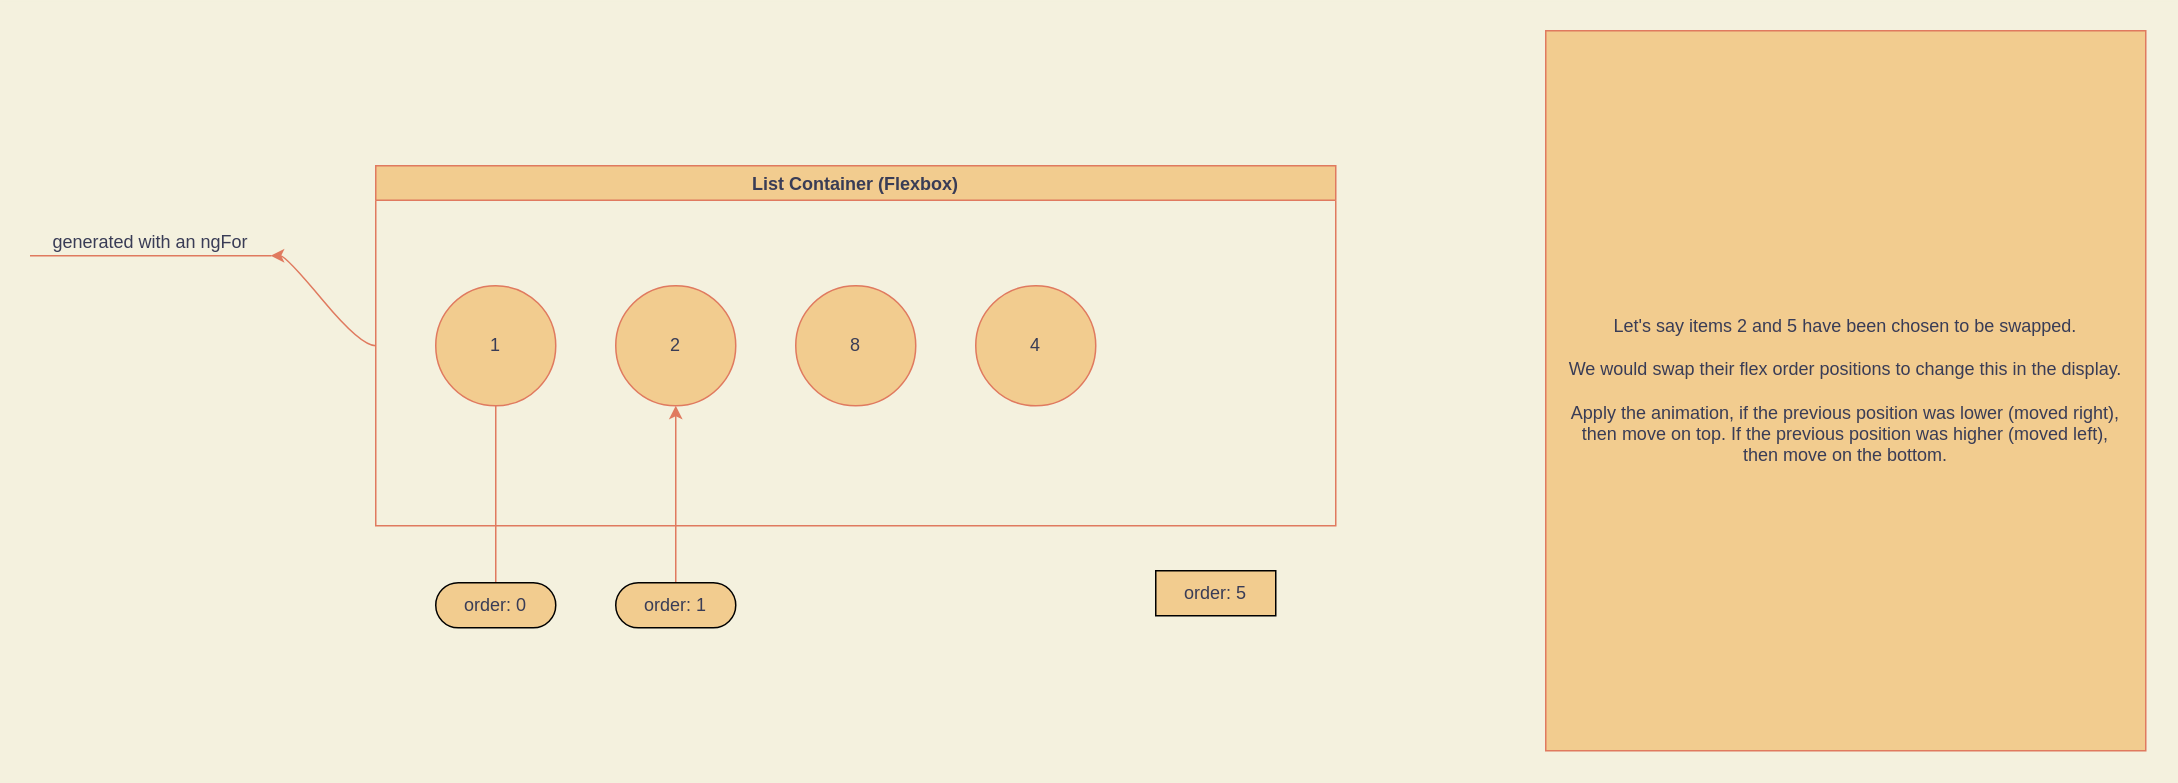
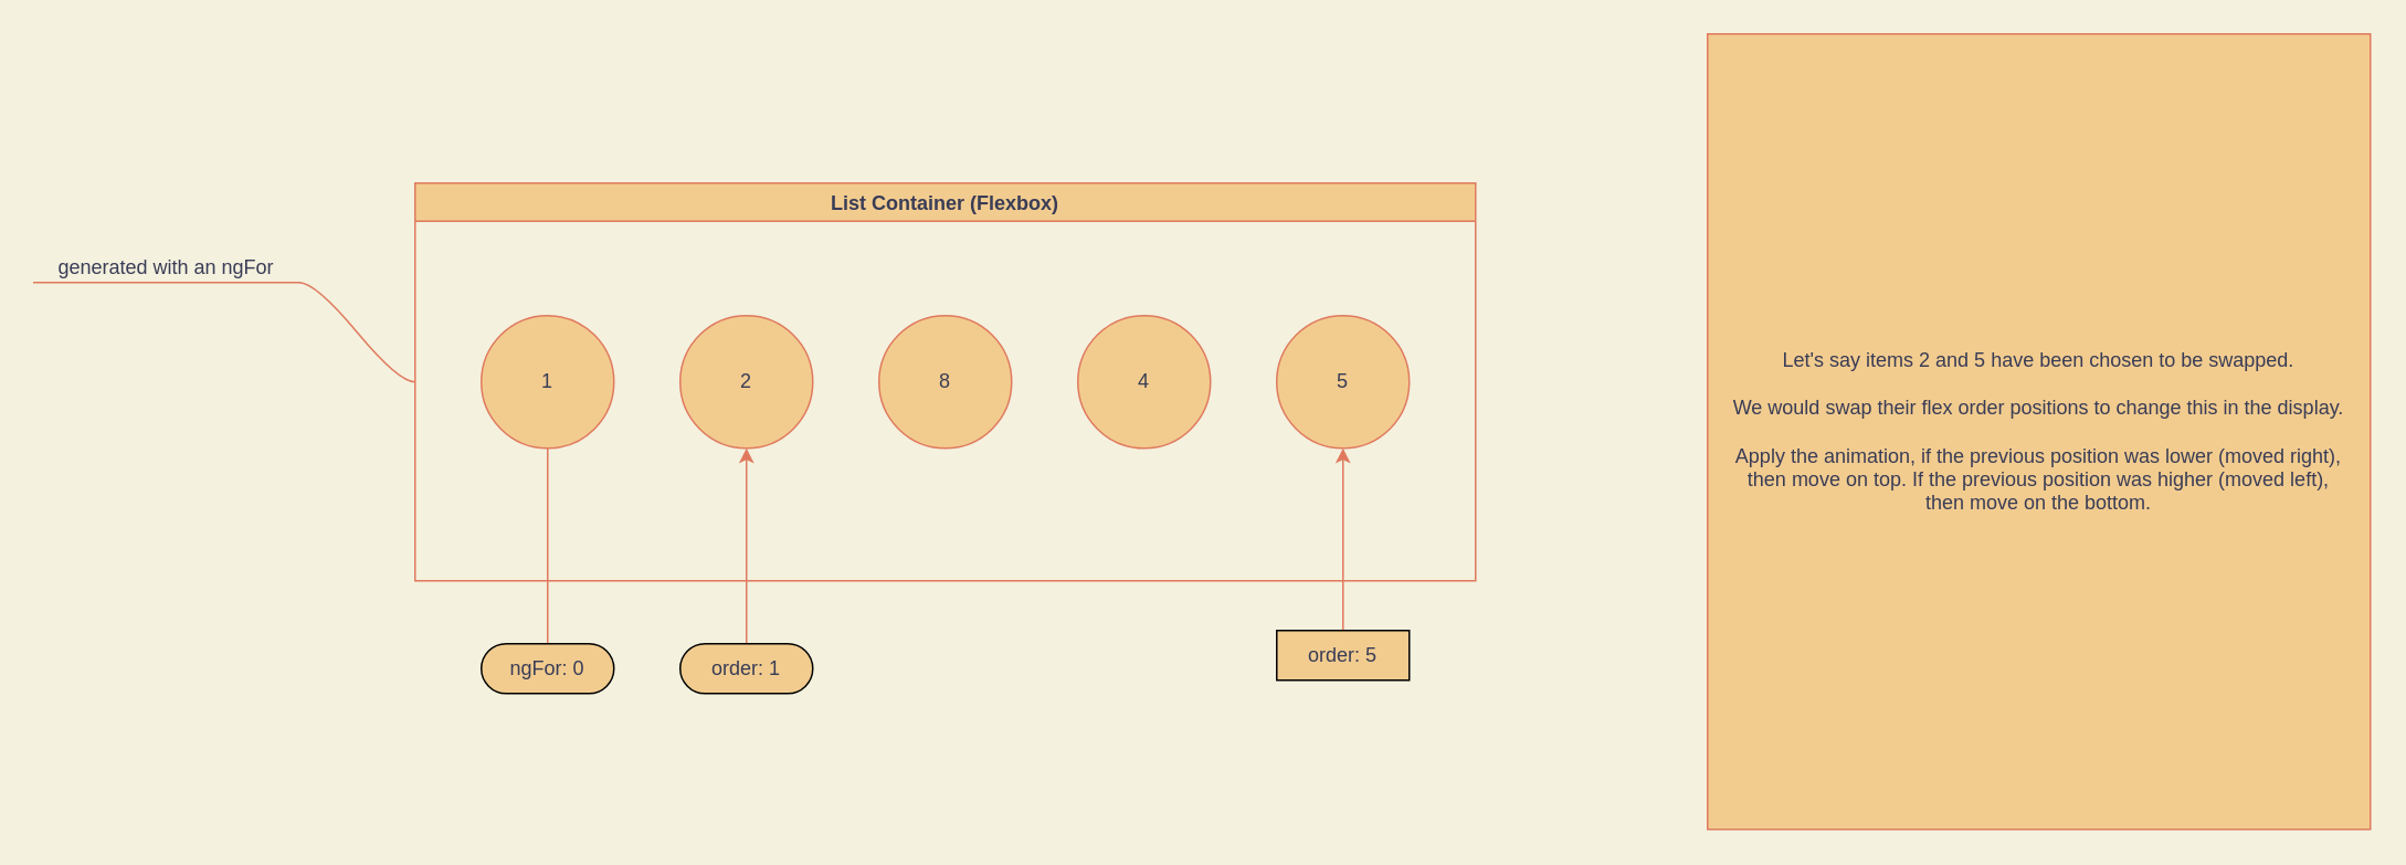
- <mxCell id="16" value="" style="edgeStyle=entityRelationEdgeStyle;startArrow=none;endArrow=classic;segment=10;curved=1;fontColor=#393C56;strokeColor=#E07A5F;fillColor=#F2CC8F;exitX=0;exitY=0.5;exitDx=0;exitDy=0;" edge="1" target="15" parent="1" source="7"><mxGeometry relative="1" as="geometry"><mxPoint x="50" y="190" as="sourcePoint" /></mxGeometry></mxCell>
+ <mxCell id="16" value="" style="edgeStyle=entityRelationEdgeStyle;startArrow=none;endArrow=none;segment=10;curved=1;fontColor=#393C56;strokeColor=#E07A5F;fillColor=#F2CC8F;exitX=0;exitY=0.5;exitDx=0;exitDy=0;" edge="1" target="15" parent="1" source="7"><mxGeometry relative="1" as="geometry"><mxPoint x="50" y="190" as="sourcePoint" /></mxGeometry></mxCell>
+ <mxCell id="6" value="5" style="ellipse;whiteSpace=wrap;html=1;aspect=fixed;rounded=0;sketch=0;fontColor=#393C56;strokeColor=#E07A5F;fillColor=#F2CC8F;" vertex="1" parent="1"><mxGeometry x="770" y="190" width="80" height="80" as="geometry" /></mxCell>
+ <mxCell id="12" style="edgeStyle=orthogonalEdgeStyle;curved=0;rounded=1;sketch=0;orthogonalLoop=1;jettySize=auto;html=1;exitX=0.5;exitY=0;exitDx=0;exitDy=0;entryX=0.5;entryY=1;entryDx=0;entryDy=0;fontColor=#393C56;strokeColor=#E07A5F;fillColor=#F2CC8F;" edge="1" parent="1" source="13" target="6"><mxGeometry relative="1" as="geometry" /></mxCell>
- <mxCell id="9" value="order: 0" style="whiteSpace=wrap;html=1;rounded=1;arcSize=50;align=center;verticalAlign=middle;strokeWidth=1;autosize=1;spacing=4;treeFolding=1;treeMoving=1;newEdgeStyle={&quot;edgeStyle&quot;:&quot;entityRelationEdgeStyle&quot;,&quot;startArrow&quot;:&quot;none&quot;,&quot;endArrow&quot;:&quot;none&quot;,&quot;segment&quot;:10,&quot;curved&quot;:1};sketch=0;fontColor=#393C56;fillColor=#F2CC8F;" vertex="1" parent="1"><mxGeometry x="290" y="388" width="80" height="30" as="geometry" /></mxCell>
+ <mxCell id="9" value="ngFor: 0" style="whiteSpace=wrap;html=1;rounded=1;arcSize=50;align=center;verticalAlign=middle;strokeWidth=1;autosize=1;spacing=4;treeFolding=1;treeMoving=1;newEdgeStyle={&quot;edgeStyle&quot;:&quot;entityRelationEdgeStyle&quot;,&quot;startArrow&quot;:&quot;none&quot;,&quot;endArrow&quot;:&quot;none&quot;,&quot;segment&quot;:10,&quot;curved&quot;:1};sketch=0;fontColor=#393C56;fillColor=#F2CC8F;" vertex="1" parent="1"><mxGeometry x="290" y="388" width="80" height="30" as="geometry" /></mxCell>
